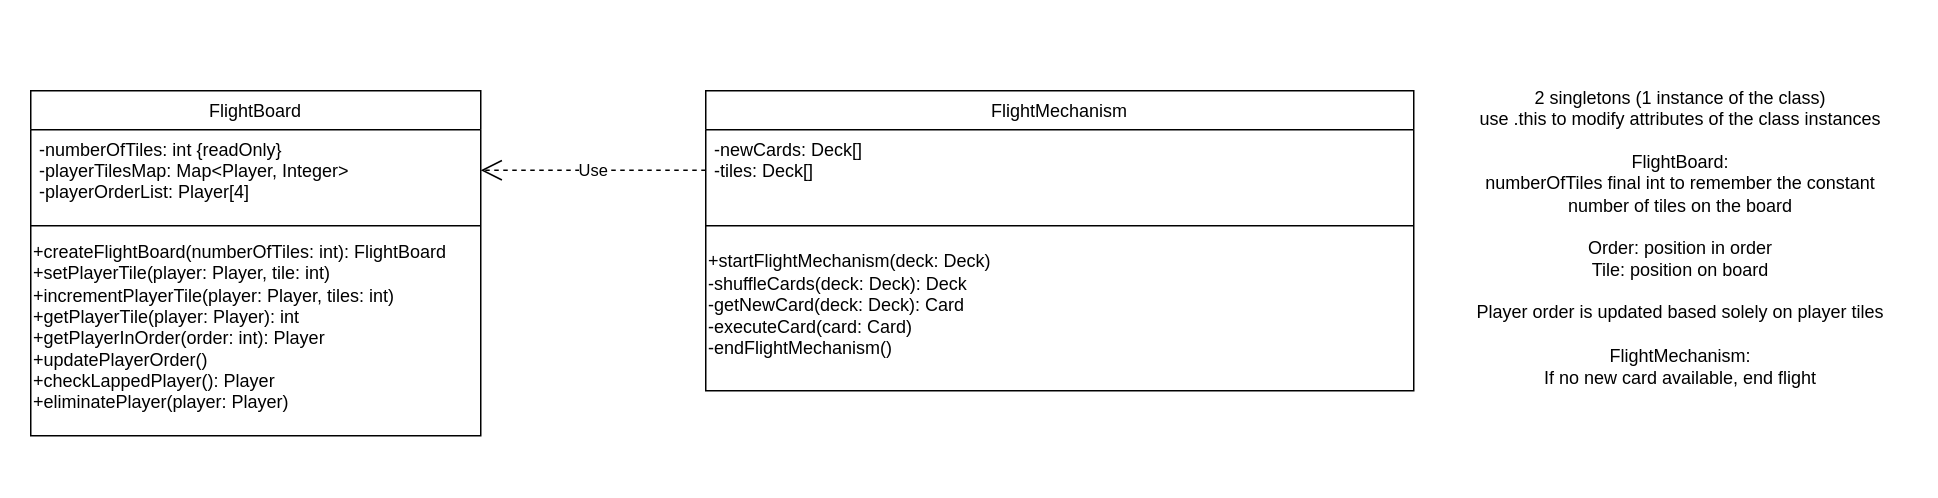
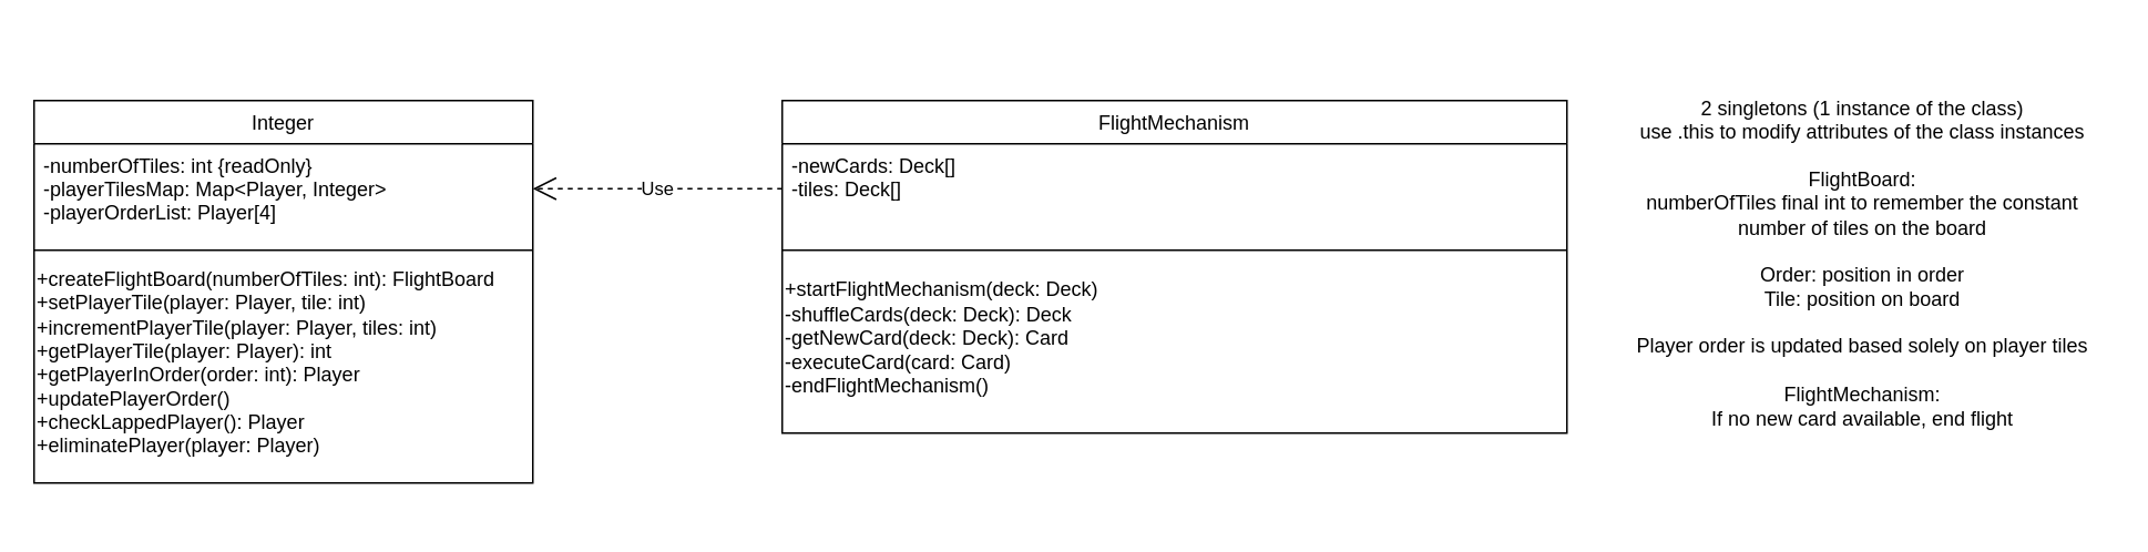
- <mxCell id="7" value="FlightBoard" style="swimlane;fontStyle=0;align=center;verticalAlign=top;childLayout=stackLayout;horizontal=1;startSize=26;horizontalStack=0;resizeParent=1;resizeLast=0;collapsible=1;marginBottom=0;rounded=0;shadow=0;strokeWidth=1;" vertex="1" parent="1"><mxGeometry x="20" y="60" width="300" height="230" as="geometry"><mxRectangle x="-2" y="180" width="160" height="26" as="alternateBounds" /></mxGeometry></mxCell>
+ <mxCell id="7" value="Integer" style="swimlane;fontStyle=0;align=center;verticalAlign=top;childLayout=stackLayout;horizontal=1;startSize=26;horizontalStack=0;resizeParent=1;resizeLast=0;collapsible=1;marginBottom=0;rounded=0;shadow=0;strokeWidth=1;" vertex="1" parent="1"><mxGeometry x="20" y="60" width="300" height="230" as="geometry"><mxRectangle x="-2" y="180" width="160" height="26" as="alternateBounds" /></mxGeometry></mxCell>
